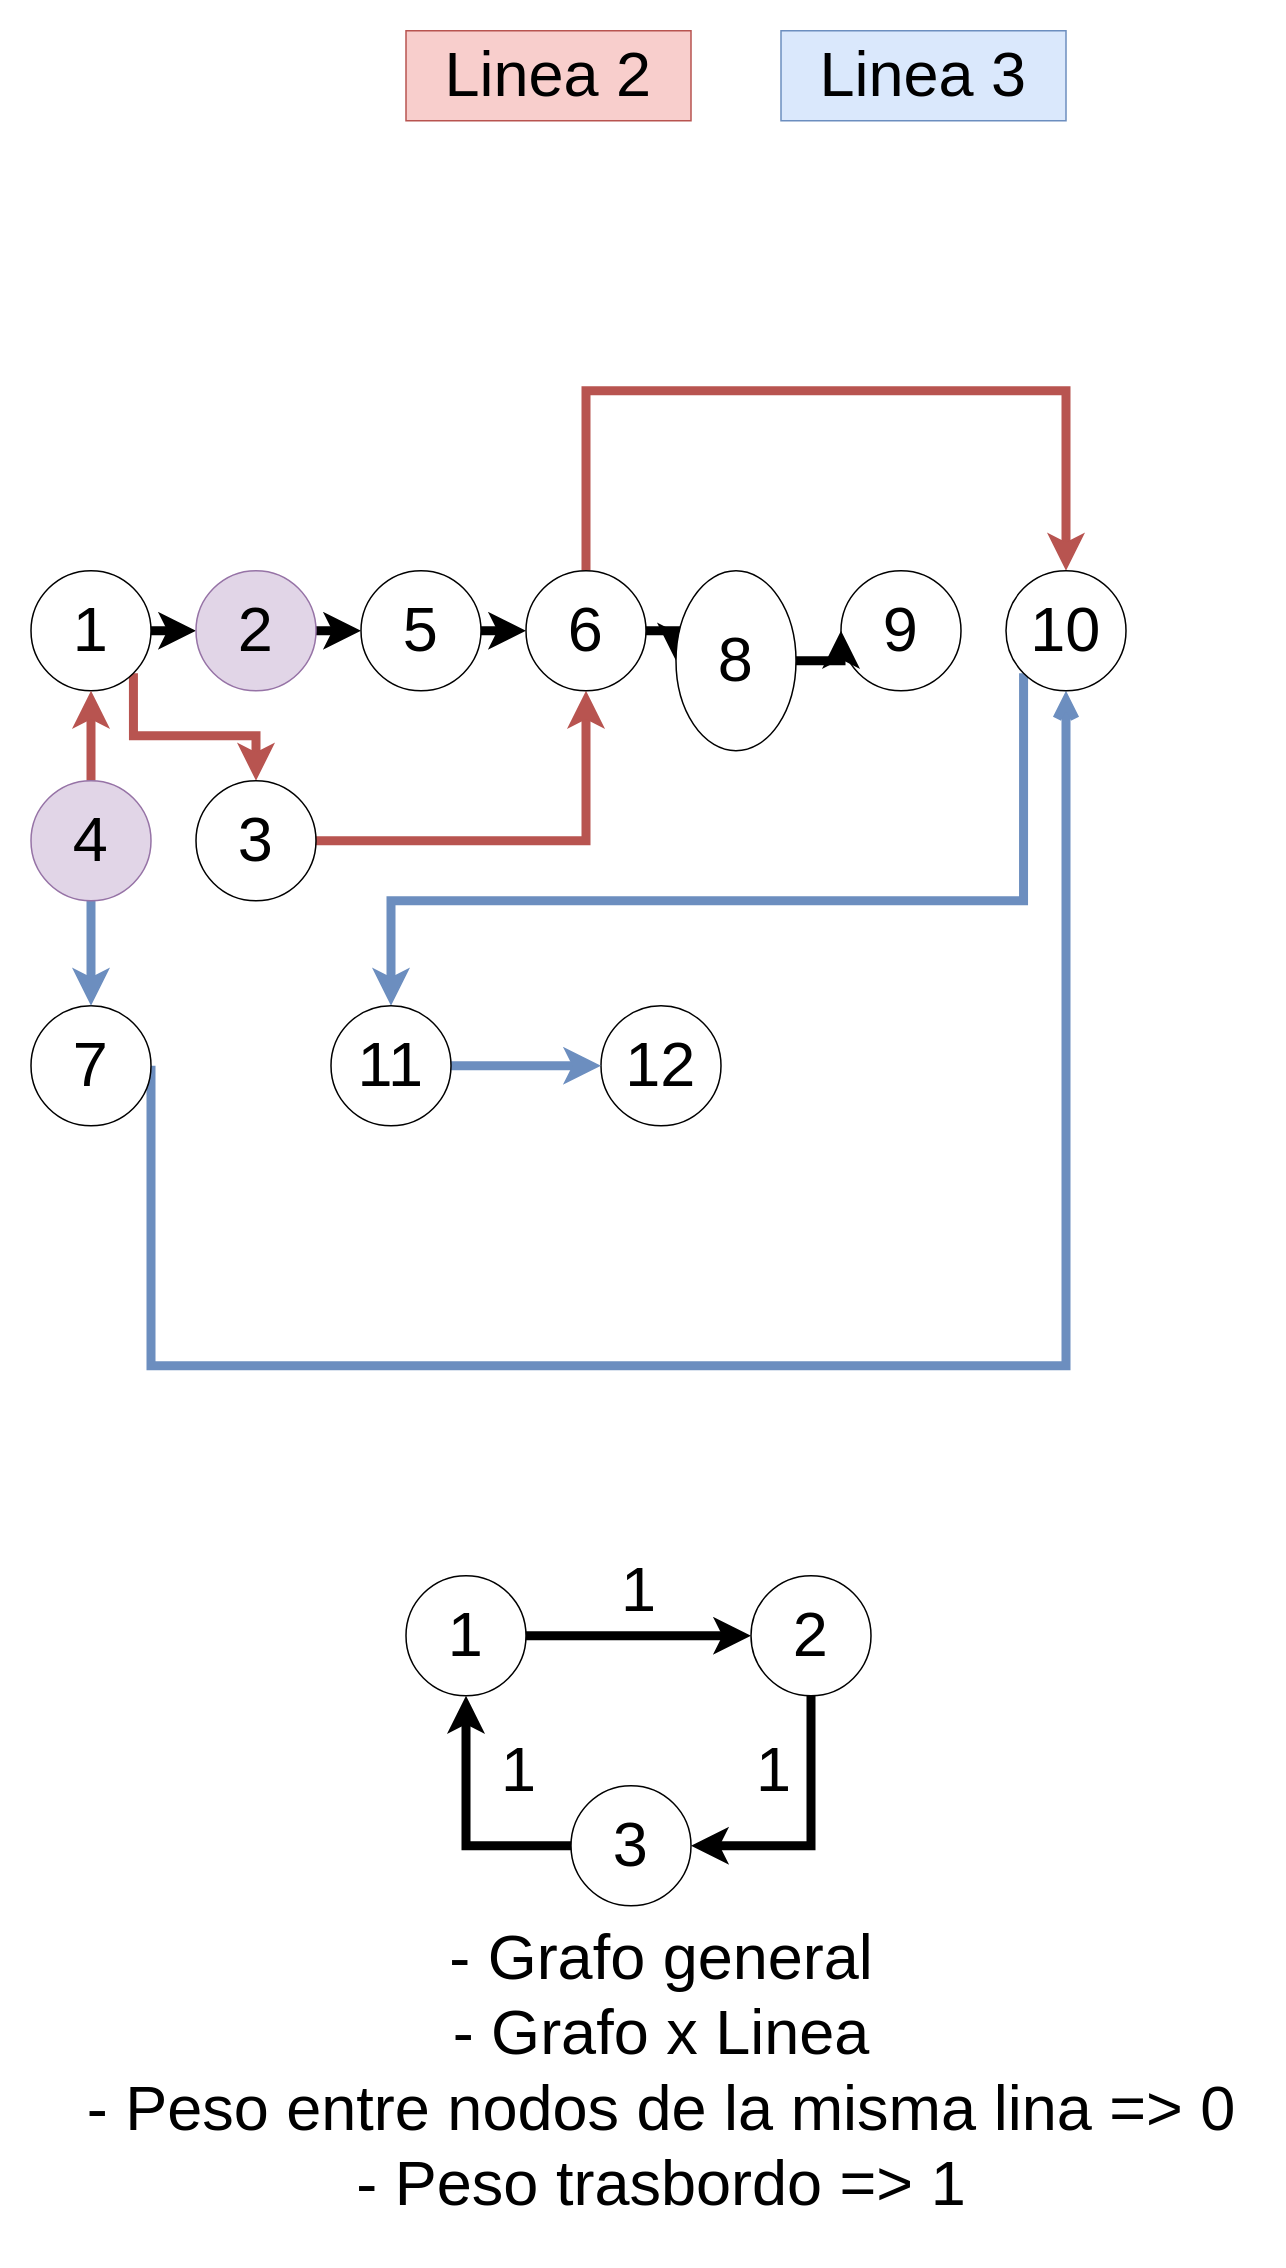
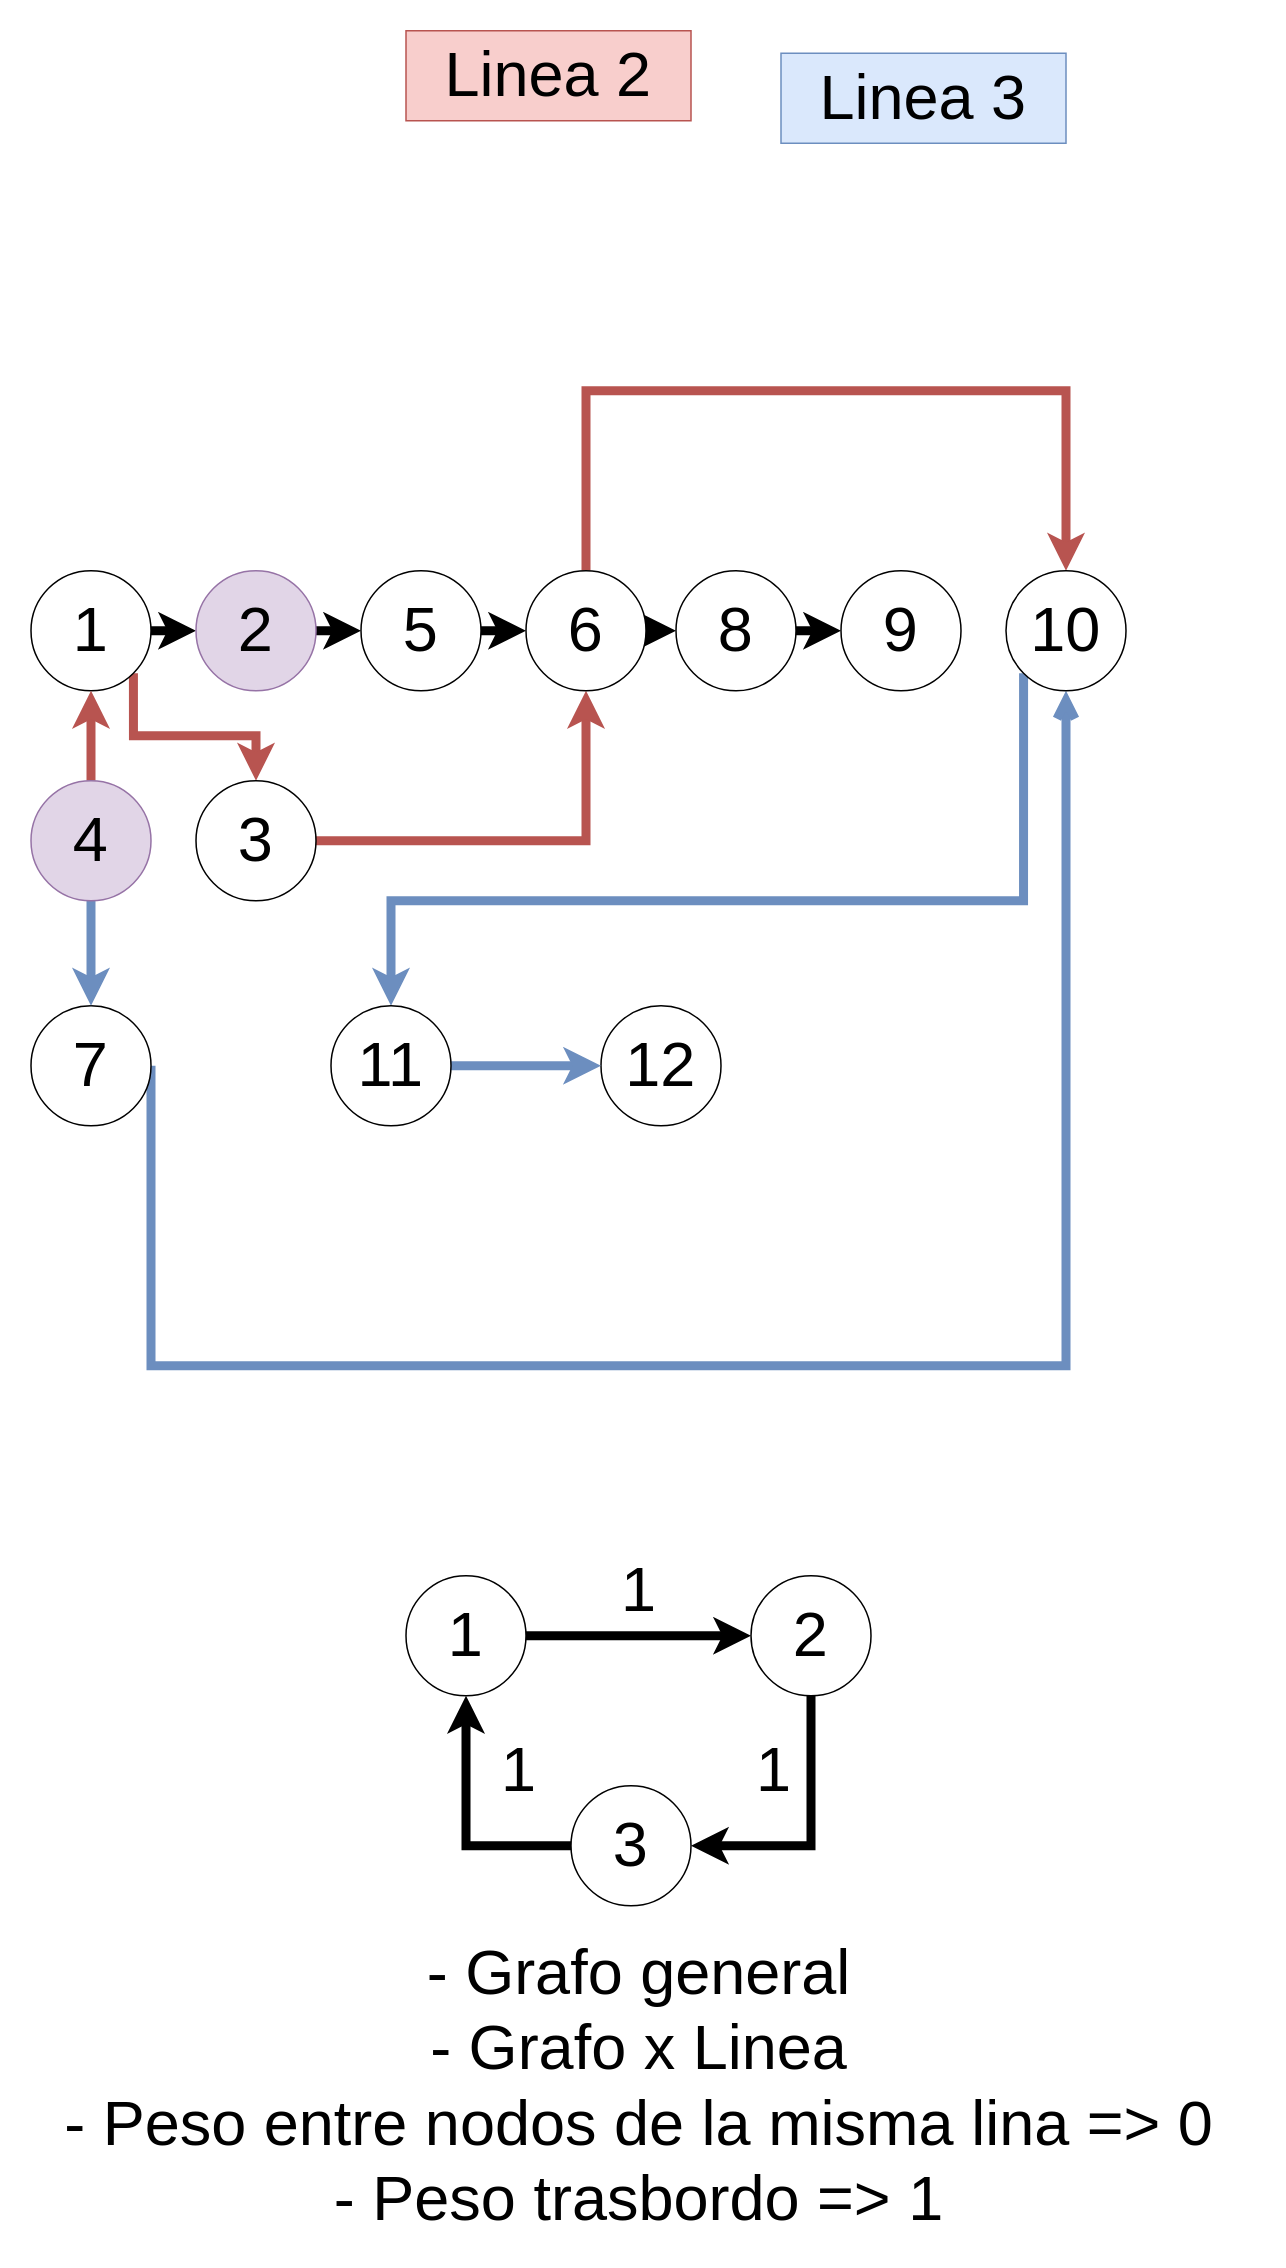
- <mxCell id="28" value="Linea 3" style="rounded=0;whiteSpace=wrap;html=1;fontSize=42;fillColor=#dae8fc;strokeColor=#6c8ebf;" vertex="1" parent="1"><mxGeometry x="520" y="20" width="190" height="60" as="geometry" /></mxCell>
+ <mxCell id="28" value="Linea 3" style="rounded=0;whiteSpace=wrap;html=1;fontSize=42;fillColor=#dae8fc;strokeColor=#6c8ebf;" vertex="1" parent="1"><mxGeometry x="520" y="35" width="190" height="60" as="geometry" /></mxCell>
- <mxCell id="21" value="8" style="ellipse;whiteSpace=wrap;html=1;aspect=fixed;fontSize=42;" vertex="1" parent="1"><mxGeometry x="450" y="380" width="80" height="120" as="geometry" /></mxCell>
+ <mxCell id="21" value="8" style="ellipse;whiteSpace=wrap;html=1;aspect=fixed;fontSize=42;" vertex="1" parent="1"><mxGeometry x="450" y="380" width="80" height="80" as="geometry" /></mxCell>
- <mxCell id="38" value="- Grafo general&lt;br&gt;- Grafo x Linea&lt;br&gt;- Peso entre nodos de la misma lina =&amp;gt; 0&lt;br&gt;- Peso trasbordo =&amp;gt; 1" style="text;html=1;resizable=0;autosize=1;align=center;verticalAlign=middle;points=[];fillColor=none;strokeColor=none;rounded=0;fontSize=42;" vertex="1" parent="1"><mxGeometry x="45" y="1270" width="790" height="220" as="geometry" /></mxCell>
+ <mxCell id="38" value="- Grafo general&lt;br&gt;- Grafo x Linea&lt;br&gt;- Peso entre nodos de la misma lina =&amp;gt; 0&lt;br&gt;- Peso trasbordo =&amp;gt; 1" style="text;html=1;resizable=0;autosize=1;align=center;verticalAlign=middle;points=[];fillColor=none;strokeColor=none;rounded=0;fontSize=42;" vertex="1" parent="1"><mxGeometry x="30" y="1280" width="790" height="220" as="geometry" /></mxCell>
